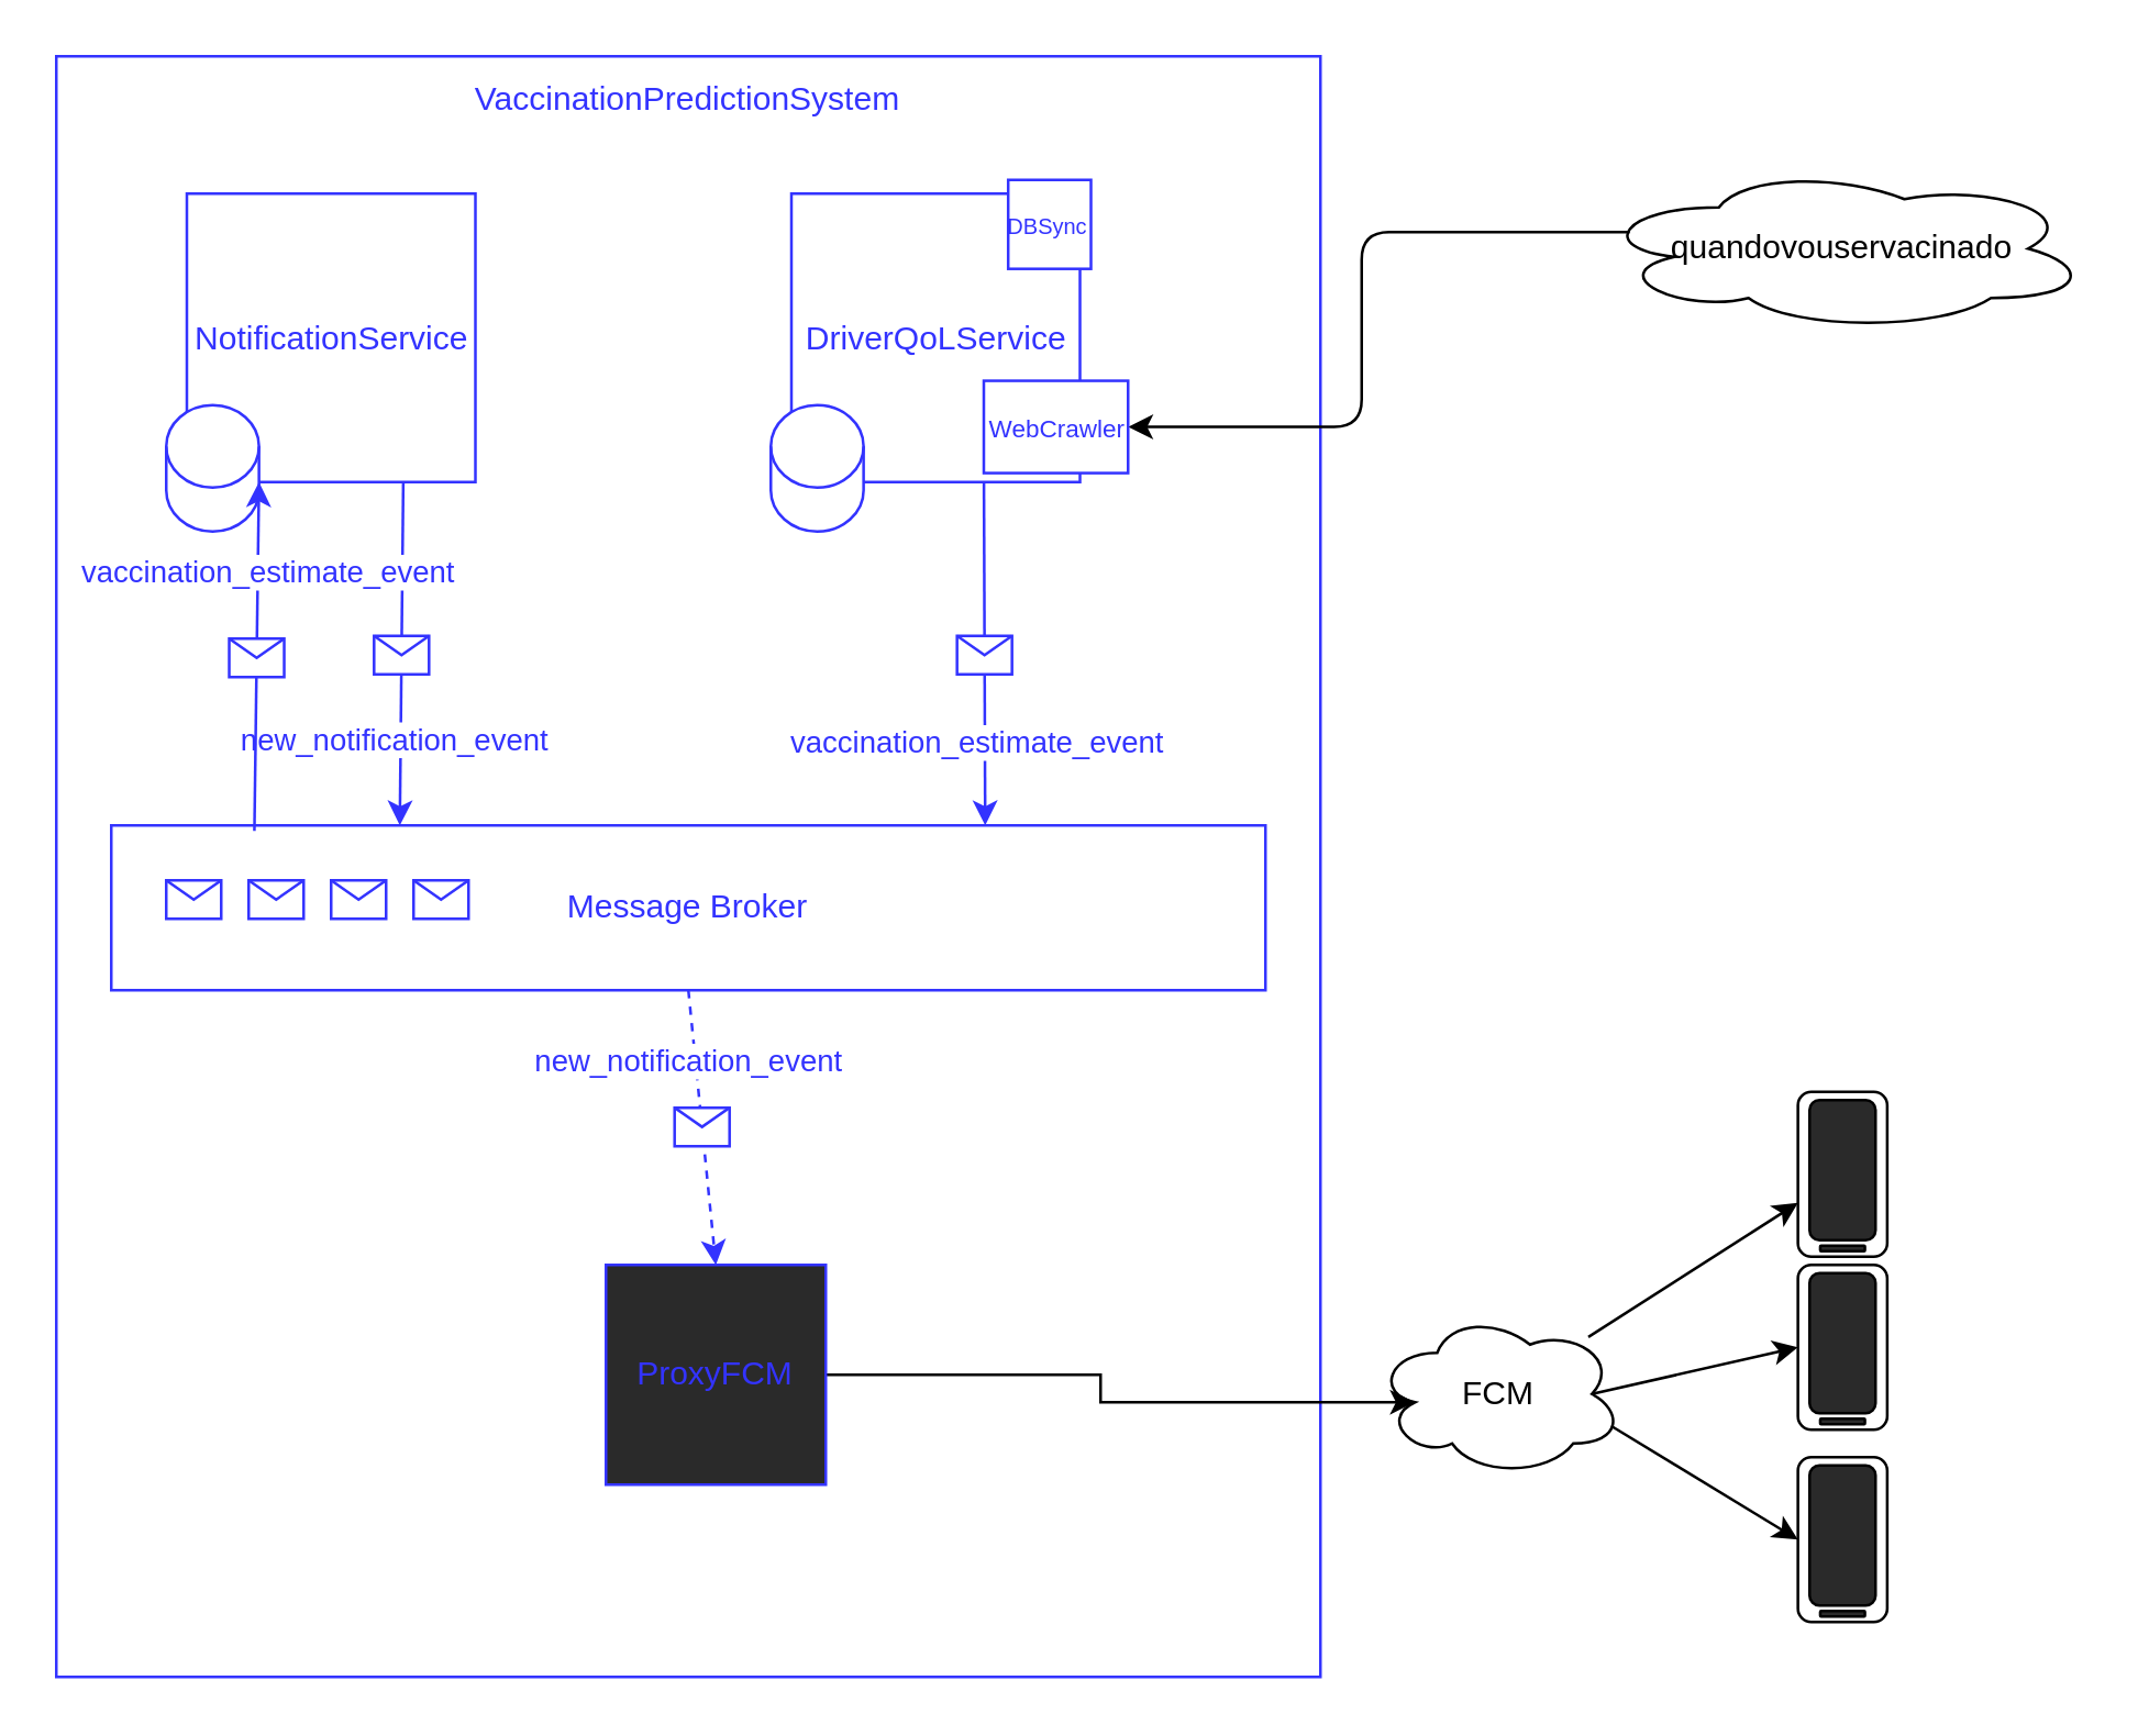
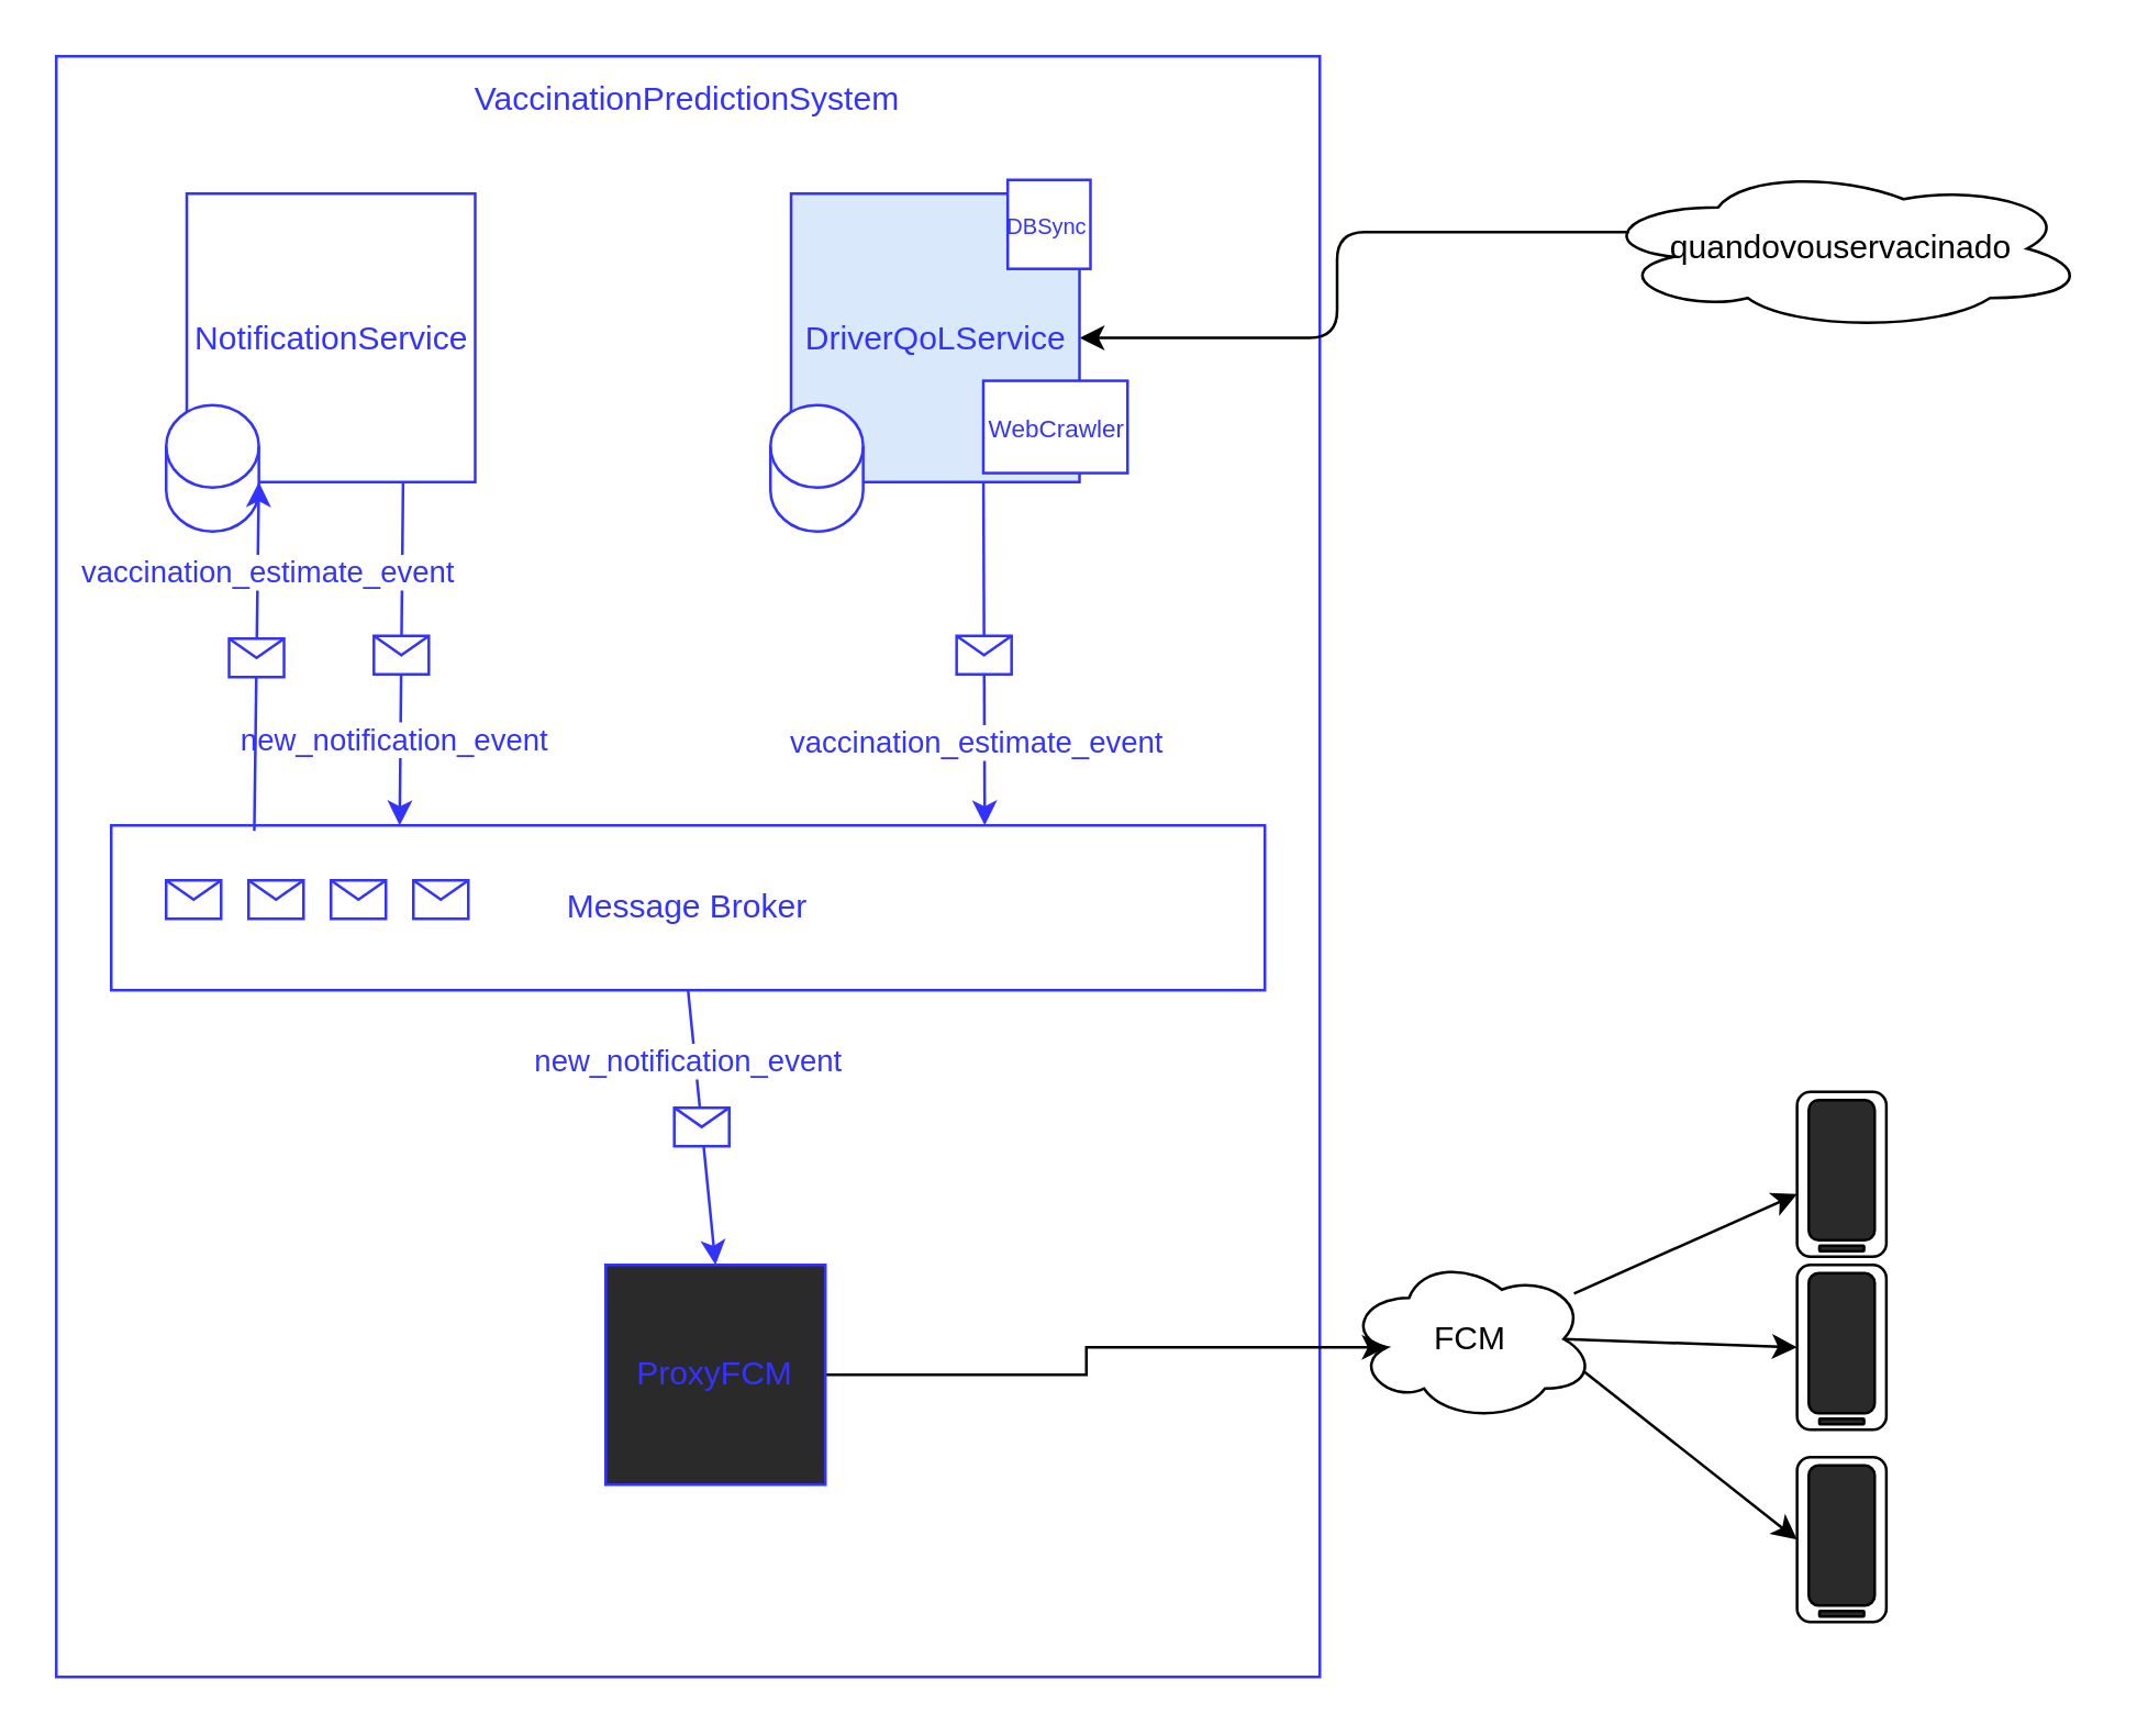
- <mxCell id="9" value="&lt;p style=&quot;line-height: 120%&quot;&gt;&lt;font color=&quot;#3333ff&quot;&gt;DriverQoLService&lt;/font&gt;&lt;/p&gt;" style="whiteSpace=wrap;html=1;aspect=fixed;verticalAlign=middle;spacing=4;strokeColor=#3333FF;" vertex="1" parent="8"><mxGeometry x="17.5" width="105" height="105" as="geometry" /></mxCell>
+ <mxCell id="9" value="&lt;p style=&quot;line-height: 120%&quot;&gt;&lt;font color=&quot;#3333ff&quot;&gt;DriverQoLService&lt;/font&gt;&lt;/p&gt;" style="whiteSpace=wrap;html=1;aspect=fixed;verticalAlign=middle;spacing=4;strokeColor=#3333FF;fillColor=#dae8fc;" vertex="1" parent="8"><mxGeometry x="17.5" width="105" height="105" as="geometry" /></mxCell>
- <mxCell id="4" value="" style="endArrow=classic;html=1;entryX=1;entryY=0.5;entryDx=0;entryDy=0;exitX=0.07;exitY=0.4;exitDx=0;exitDy=0;exitPerimeter=0;edgeStyle=orthogonalEdgeStyle;" edge="1" parent="1" source="3" target="11"><mxGeometry width="50" height="50" relative="1" as="geometry"><mxPoint x="450" y="360" as="sourcePoint" /><mxPoint x="500" y="310" as="targetPoint" /></mxGeometry></mxCell>
+ <mxCell id="4" value="" style="endArrow=classic;html=1;exitX=0.07;exitY=0.4;exitDx=0;exitDy=0;exitPerimeter=0;edgeStyle=orthogonalEdgeStyle;" edge="1" parent="1" source="3" target="9"><mxGeometry width="50" height="50" relative="1" as="geometry"><mxPoint x="450" y="360" as="sourcePoint" /><mxPoint x="500" y="310" as="targetPoint" /></mxGeometry></mxCell>
- <mxCell id="20" value="" style="html=1;entryX=0.5;entryY=0;entryDx=0;entryDy=0;exitX=0.5;exitY=1;exitDx=0;exitDy=0;fontSize=12;strokeColor=#3333FF;fillColor=#2a2a2a;spacing=4;dashed=1;" edge="1" parent="1" source="17" target="19"><mxGeometry relative="1" as="geometry"><mxPoint x="190" y="410" as="sourcePoint" /><mxPoint x="290" y="410" as="targetPoint" /></mxGeometry></mxCell>
+ <mxCell id="20" value="" style="html=1;entryX=0.5;entryY=0;entryDx=0;entryDy=0;exitX=0.5;exitY=1;exitDx=0;exitDy=0;fontSize=12;strokeColor=#3333FF;fillColor=#2a2a2a;spacing=4;" edge="1" parent="1" source="17" target="19"><mxGeometry relative="1" as="geometry"><mxPoint x="190" y="410" as="sourcePoint" /><mxPoint x="290" y="410" as="targetPoint" /></mxGeometry></mxCell>
- <mxCell id="16" value="FCM" style="ellipse;shape=cloud;whiteSpace=wrap;html=1;" vertex="1" parent="1"><mxGeometry x="500" y="477" width="90" height="60" as="geometry" /></mxCell>
+ <mxCell id="16" value="FCM" style="ellipse;shape=cloud;whiteSpace=wrap;html=1;" vertex="1" parent="1"><mxGeometry x="490" y="457" width="90" height="60" as="geometry" /></mxCell>
